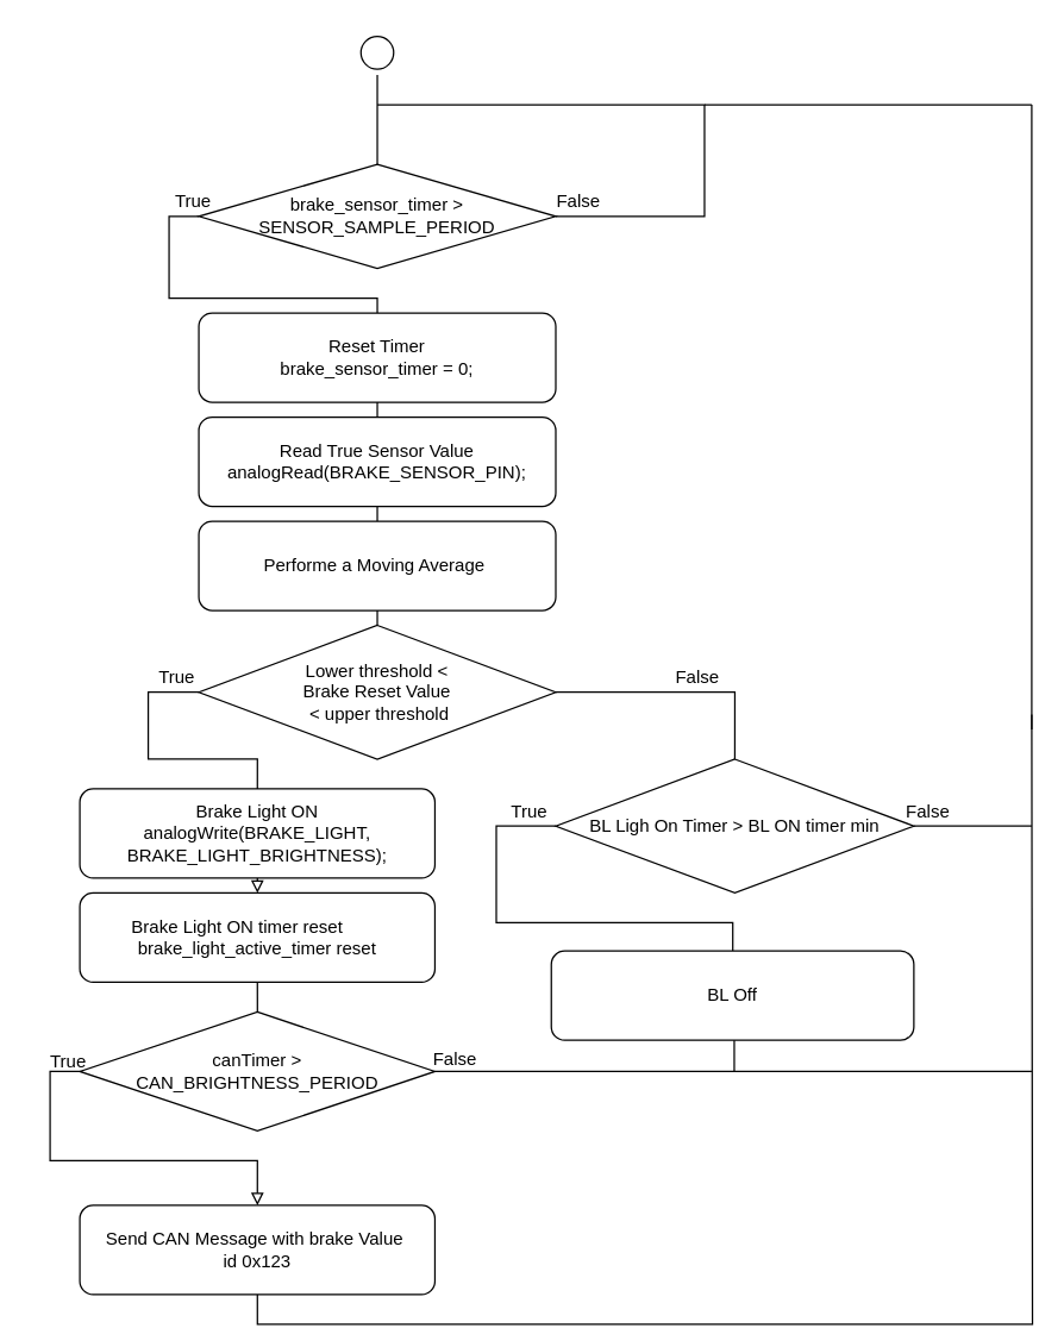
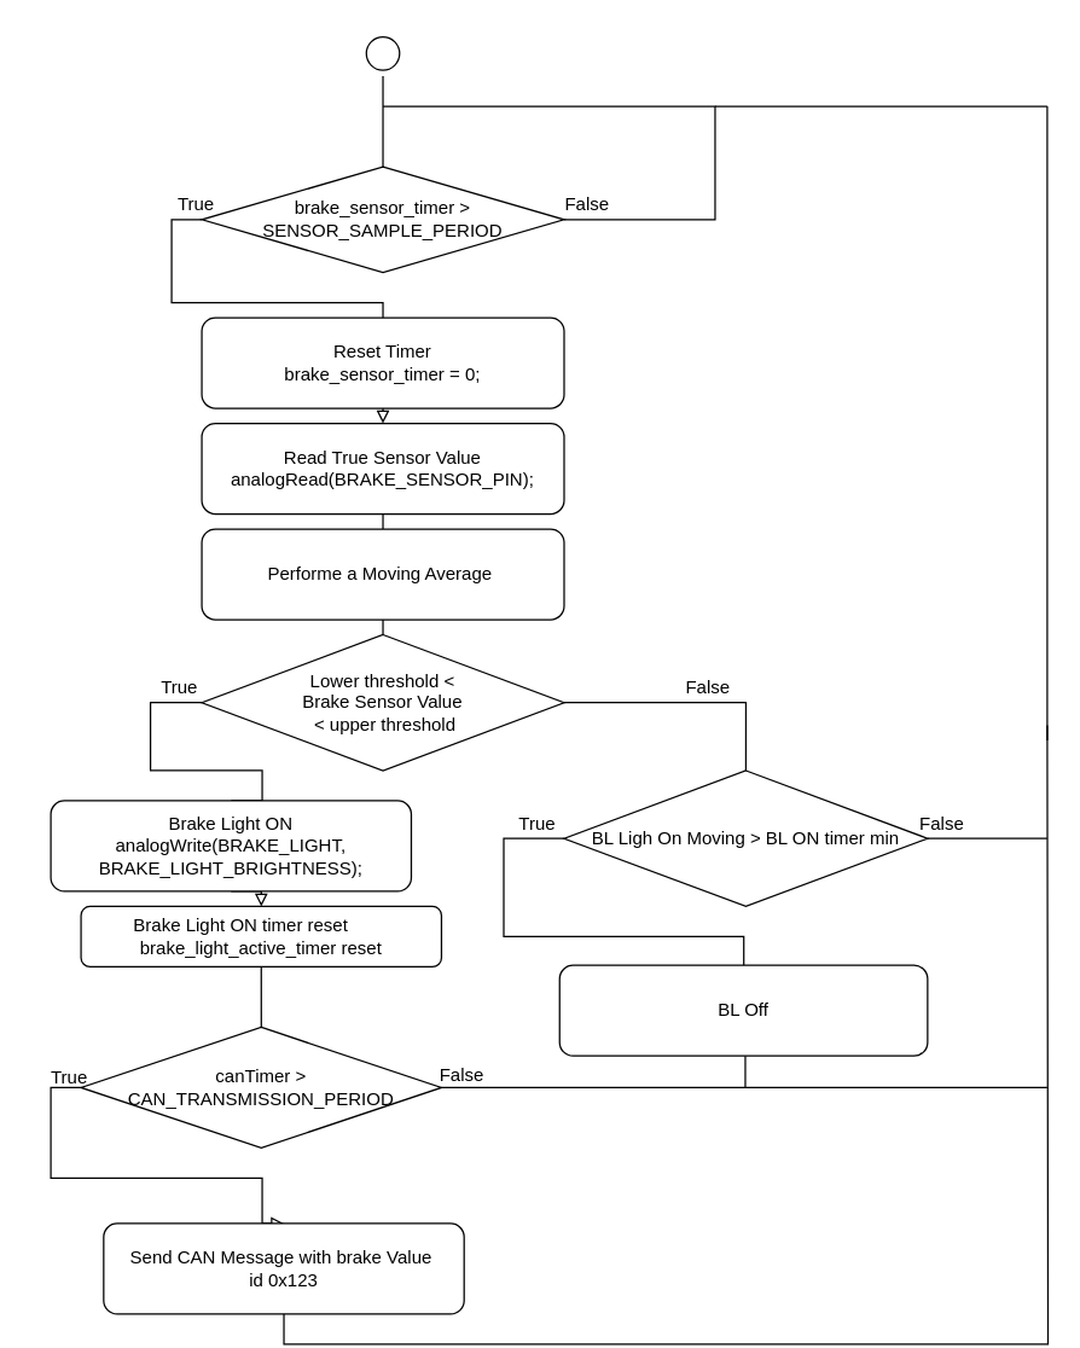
- <mxCell id="7" style="edgeStyle=orthogonalEdgeStyle;rounded=0;orthogonalLoop=1;jettySize=auto;html=1;exitX=0.5;exitY=1;exitDx=0;exitDy=0;entryX=0.5;entryY=0;entryDx=0;entryDy=0;endArrow=none;endFill=0;" edge="1" parent="1" source="8" target="10"><mxGeometry relative="1" as="geometry" /></mxCell>
+ <mxCell id="7" style="edgeStyle=orthogonalEdgeStyle;rounded=0;orthogonalLoop=1;jettySize=auto;html=1;exitX=0.5;exitY=1;exitDx=0;exitDy=0;entryX=0.5;entryY=0;entryDx=0;entryDy=0;endArrow=block;endFill=0;" edge="1" parent="1" source="8" target="10"><mxGeometry relative="1" as="geometry" /></mxCell>
- <mxCell id="15" value="Lower threshold &amp;lt; &lt;br&gt;Brake Reset Value&lt;br&gt;&amp;nbsp;&amp;lt;&amp;nbsp;upper threshold" style="rhombus;whiteSpace=wrap;html=1;" vertex="1" parent="1"><mxGeometry x="133" y="420" width="240" height="90" as="geometry" /></mxCell>
+ <mxCell id="15" value="Lower threshold &amp;lt; &lt;br&gt;Brake Sensor Value&lt;br&gt;&amp;nbsp;&amp;lt;&amp;nbsp;upper threshold" style="rhombus;whiteSpace=wrap;html=1;" vertex="1" parent="1"><mxGeometry x="133" y="420" width="240" height="90" as="geometry" /></mxCell>
- <mxCell id="27" value="BL Ligh On Timer &amp;gt; BL ON timer min" style="rhombus;whiteSpace=wrap;html=1;" vertex="1" parent="1"><mxGeometry x="373" y="510" width="240.75" height="90" as="geometry" /></mxCell>
+ <mxCell id="27" value="BL Ligh On Moving &amp;gt; BL ON timer min" style="rhombus;whiteSpace=wrap;html=1;" vertex="1" parent="1"><mxGeometry x="373" y="510" width="240.75" height="90" as="geometry" /></mxCell>
- <mxCell id="19" value="Brake Light ON&lt;br&gt;analogWrite(BRAKE_LIGHT, BRAKE_LIGHT_BRIGHTNESS);" style="rounded=1;whiteSpace=wrap;html=1;" vertex="1" parent="1"><mxGeometry x="53" y="530" width="238.75" height="60" as="geometry" /></mxCell>
+ <mxCell id="19" value="Brake Light ON&lt;br&gt;analogWrite(BRAKE_LIGHT, BRAKE_LIGHT_BRIGHTNESS);" style="rounded=1;whiteSpace=wrap;html=1;" vertex="1" parent="1"><mxGeometry x="33" y="530" width="238.75" height="60" as="geometry" /></mxCell>
- <mxCell id="17" value="&lt;div&gt;Brake Light ON timer reset&amp;nbsp; &amp;nbsp; &amp;nbsp; &amp;nbsp;&amp;nbsp;&lt;br&gt;brake_light_active_timer reset&lt;/div&gt;" style="rounded=1;whiteSpace=wrap;html=1;" vertex="1" parent="1"><mxGeometry x="53" y="600" width="238.75" height="60" as="geometry" /></mxCell>
+ <mxCell id="17" value="&lt;div&gt;Brake Light ON timer reset&amp;nbsp; &amp;nbsp; &amp;nbsp; &amp;nbsp;&amp;nbsp;&lt;br&gt;brake_light_active_timer reset&lt;/div&gt;" style="rounded=1;whiteSpace=wrap;html=1;" vertex="1" parent="1"><mxGeometry x="53" y="600" width="238.75" height="40" as="geometry" /></mxCell>
- <mxCell id="21" value="canTimer &amp;gt; &lt;br&gt;CAN_BRIGHTNESS_PERIOD" style="rhombus;whiteSpace=wrap;html=1;" vertex="1" parent="1"><mxGeometry x="53" y="680" width="238.75" height="80" as="geometry" /></mxCell>
+ <mxCell id="21" value="canTimer &amp;gt; &lt;br&gt;CAN_TRANSMISSION_PERIOD" style="rhombus;whiteSpace=wrap;html=1;" vertex="1" parent="1"><mxGeometry x="53" y="680" width="238.75" height="80" as="geometry" /></mxCell>
- <mxCell id="23" value="Send CAN Message with brake Value&amp;nbsp;&lt;br&gt;id&amp;nbsp;0x123" style="rounded=1;whiteSpace=wrap;html=1;" vertex="1" parent="1"><mxGeometry x="53" y="810" width="238.75" height="60" as="geometry" /></mxCell>
+ <mxCell id="23" value="Send CAN Message with brake Value&amp;nbsp;&lt;br&gt;id&amp;nbsp;0x123" style="rounded=1;whiteSpace=wrap;html=1;" vertex="1" parent="1"><mxGeometry x="68" y="810" width="238.75" height="60" as="geometry" /></mxCell>
